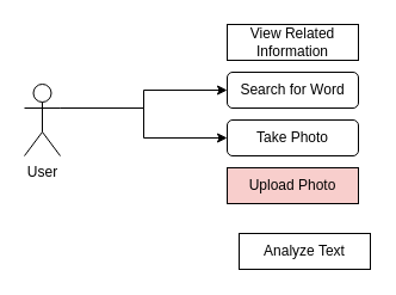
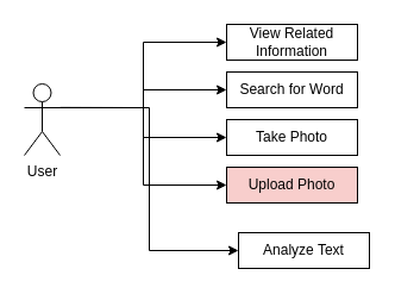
+ <mxCell id="2" style="edgeStyle=orthogonalEdgeStyle;rounded=0;orthogonalLoop=1;jettySize=auto;html=1;exitX=1;exitY=0.333;exitDx=0;exitDy=0;exitPerimeter=0;entryX=0;entryY=0.5;entryDx=0;entryDy=0;" edge="1" parent="1" source="7" target="12"><mxGeometry relative="1" as="geometry" /></mxCell>
- <mxCell id="8" value="Search for Word" style="html=1;whiteSpace=wrap;rounded=1;" vertex="1" parent="1"><mxGeometry x="190" y="60" width="110" height="30" as="geometry" /></mxCell>
+ <mxCell id="8" value="Search for Word" style="html=1;whiteSpace=wrap;" vertex="1" parent="1"><mxGeometry x="190" y="60" width="110" height="30" as="geometry" /></mxCell>
- <mxCell id="9" value="Take Photo" style="html=1;whiteSpace=wrap;rounded=1;" vertex="1" parent="1"><mxGeometry x="190" y="100" width="110" height="30" as="geometry" /></mxCell>
+ <mxCell id="9" value="Take Photo" style="html=1;whiteSpace=wrap;" vertex="1" parent="1"><mxGeometry x="190" y="100" width="110" height="30" as="geometry" /></mxCell>
+ <mxCell id="5" style="edgeStyle=orthogonalEdgeStyle;rounded=0;orthogonalLoop=1;jettySize=auto;html=1;exitX=1;exitY=0.333;exitDx=0;exitDy=0;exitPerimeter=0;entryX=0;entryY=0.5;entryDx=0;entryDy=0;" edge="1" parent="1" source="7" target="10"><mxGeometry relative="1" as="geometry" /></mxCell>
+ <mxCell id="6" style="edgeStyle=orthogonalEdgeStyle;rounded=0;orthogonalLoop=1;jettySize=auto;html=1;exitX=1;exitY=0.333;exitDx=0;exitDy=0;exitPerimeter=0;entryX=0;entryY=0.5;entryDx=0;entryDy=0;" edge="1" parent="1" source="7" target="11"><mxGeometry relative="1" as="geometry" /></mxCell>
